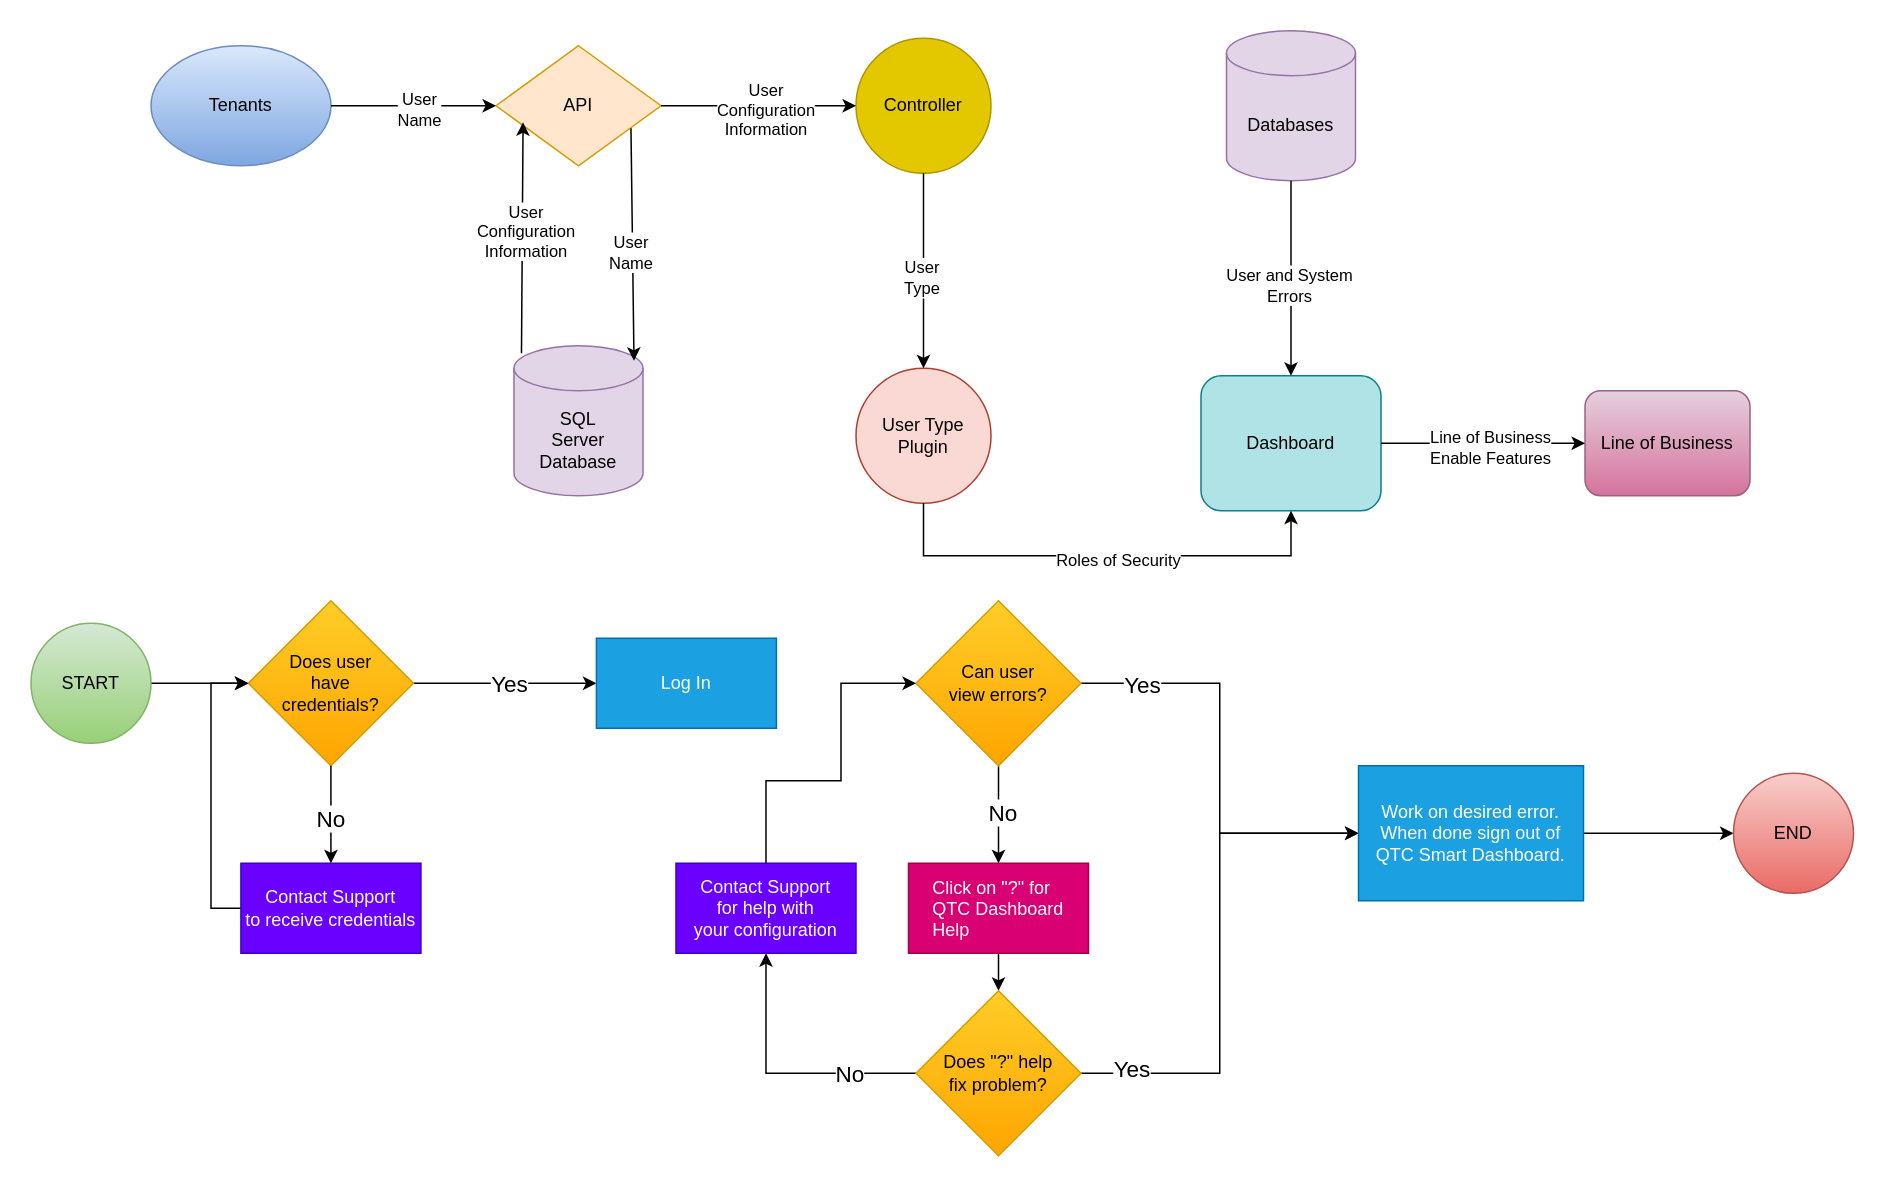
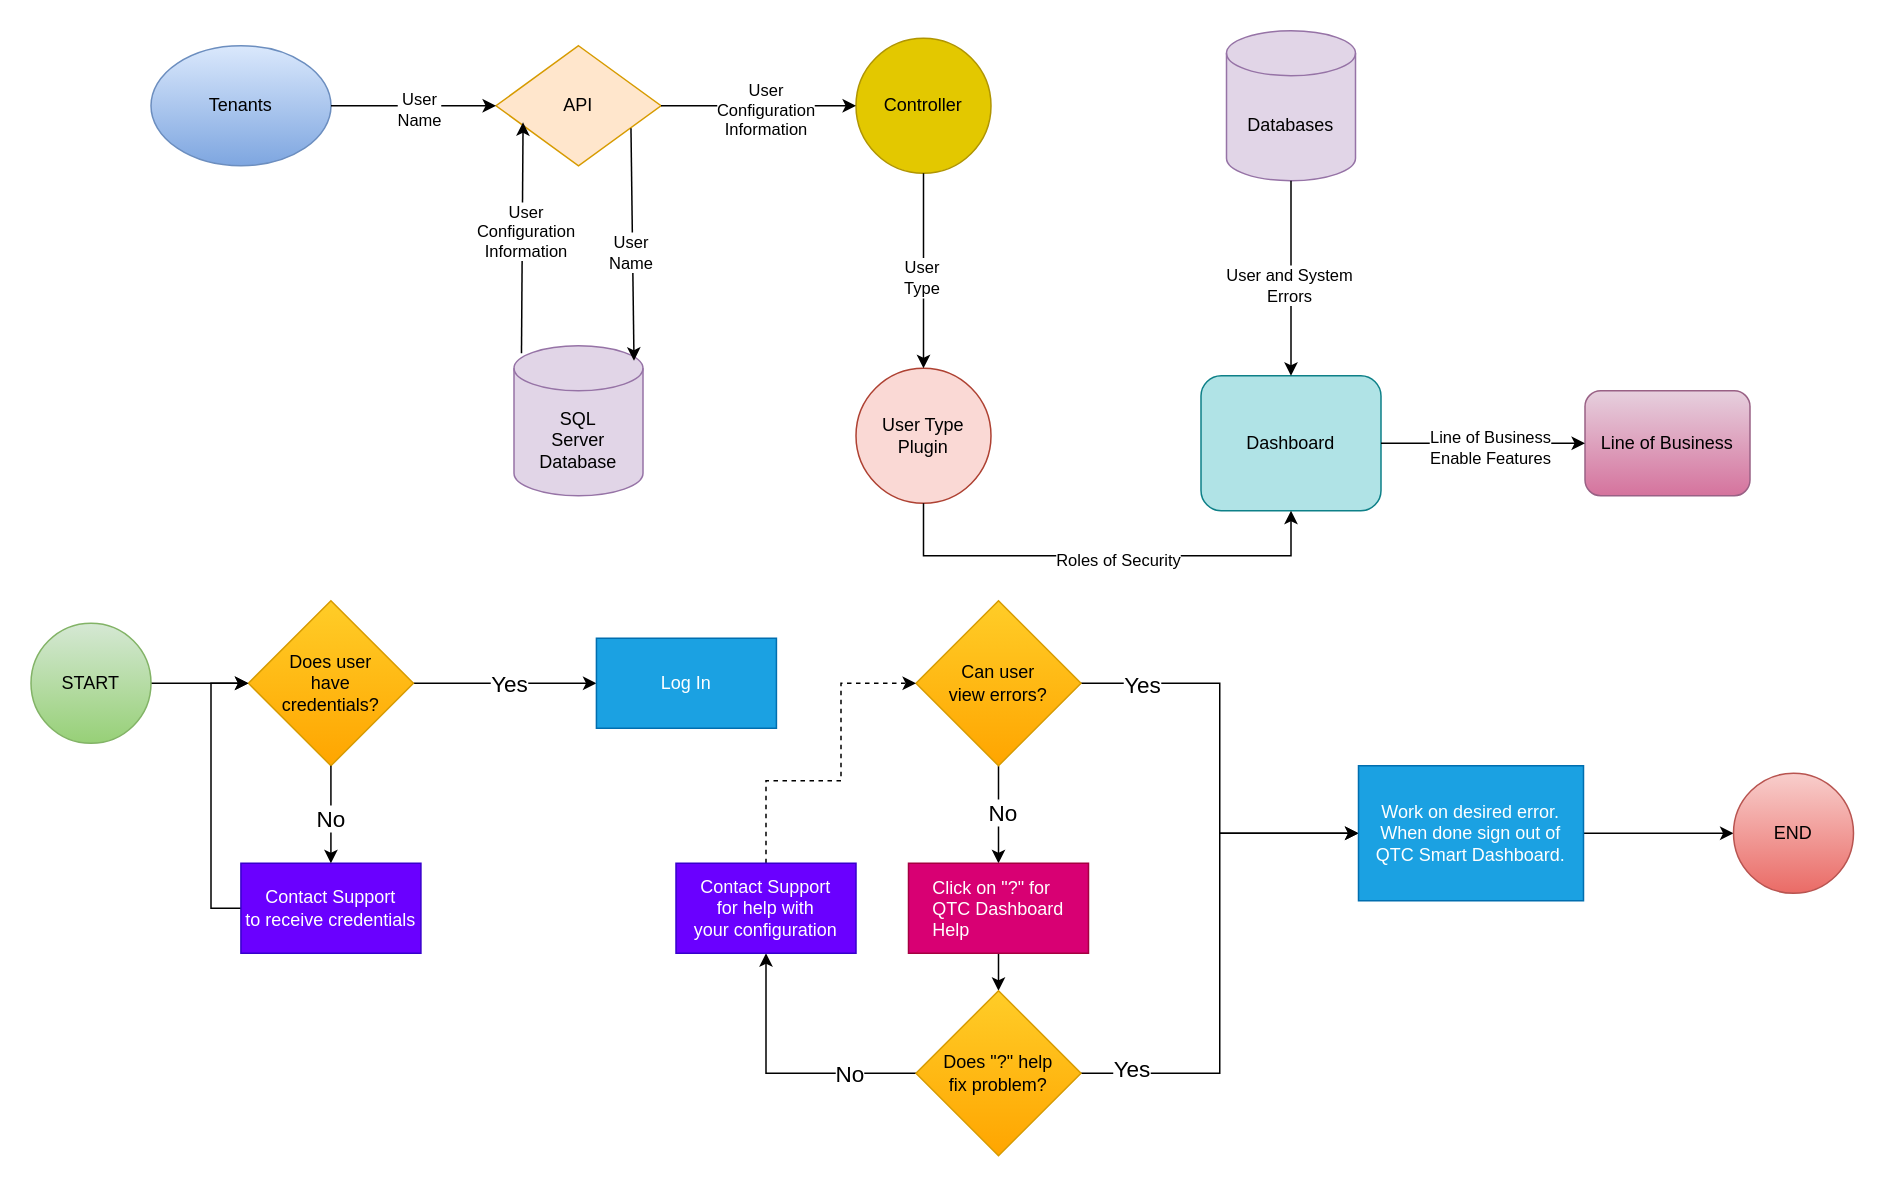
- <mxCell id="48" style="edgeStyle=orthogonalEdgeStyle;rounded=0;orthogonalLoop=1;jettySize=auto;html=1;entryX=0;entryY=0.5;entryDx=0;entryDy=0;" edge="1" parent="1" source="49" target="38"><mxGeometry relative="1" as="geometry"><Array as="points"><mxPoint x="510" y="520" /><mxPoint x="560" y="520" /><mxPoint x="560" y="455" /></Array></mxGeometry></mxCell>
+ <mxCell id="48" style="edgeStyle=orthogonalEdgeStyle;rounded=0;orthogonalLoop=1;jettySize=auto;html=1;entryX=0;entryY=0.5;entryDx=0;entryDy=0;dashed=1;" edge="1" parent="1" source="49" target="38"><mxGeometry relative="1" as="geometry"><Array as="points"><mxPoint x="510" y="520" /><mxPoint x="560" y="520" /><mxPoint x="560" y="455" /></Array></mxGeometry></mxCell>
